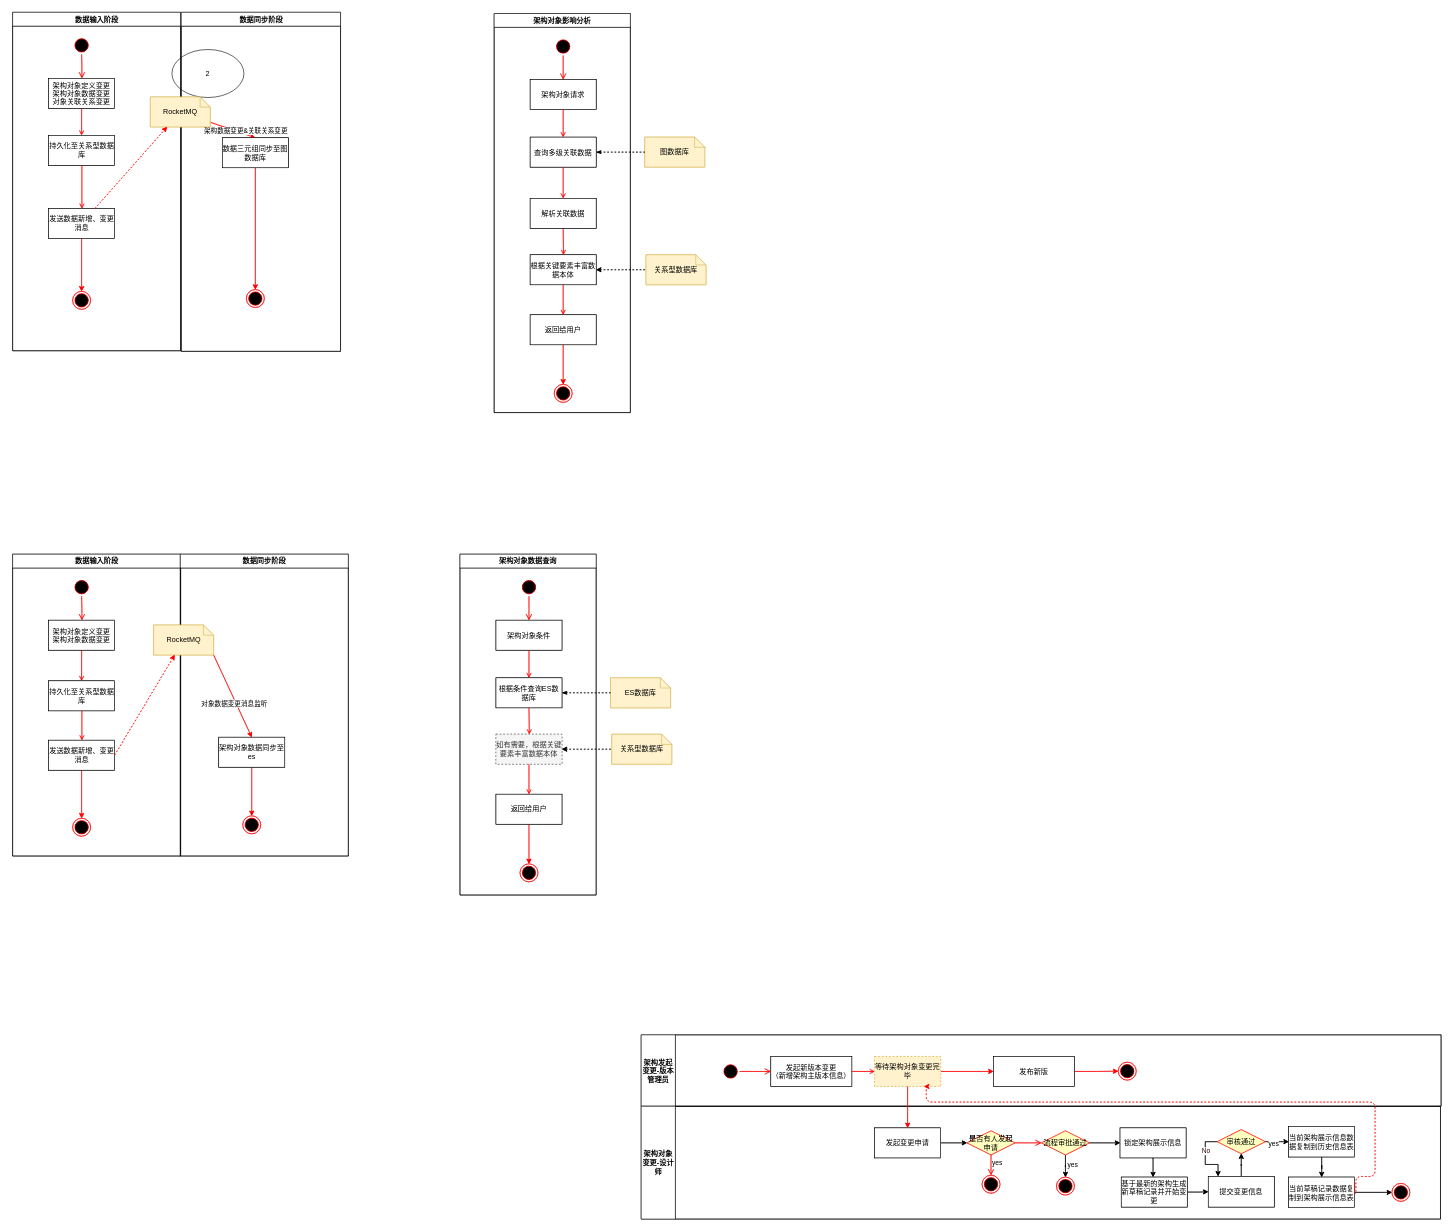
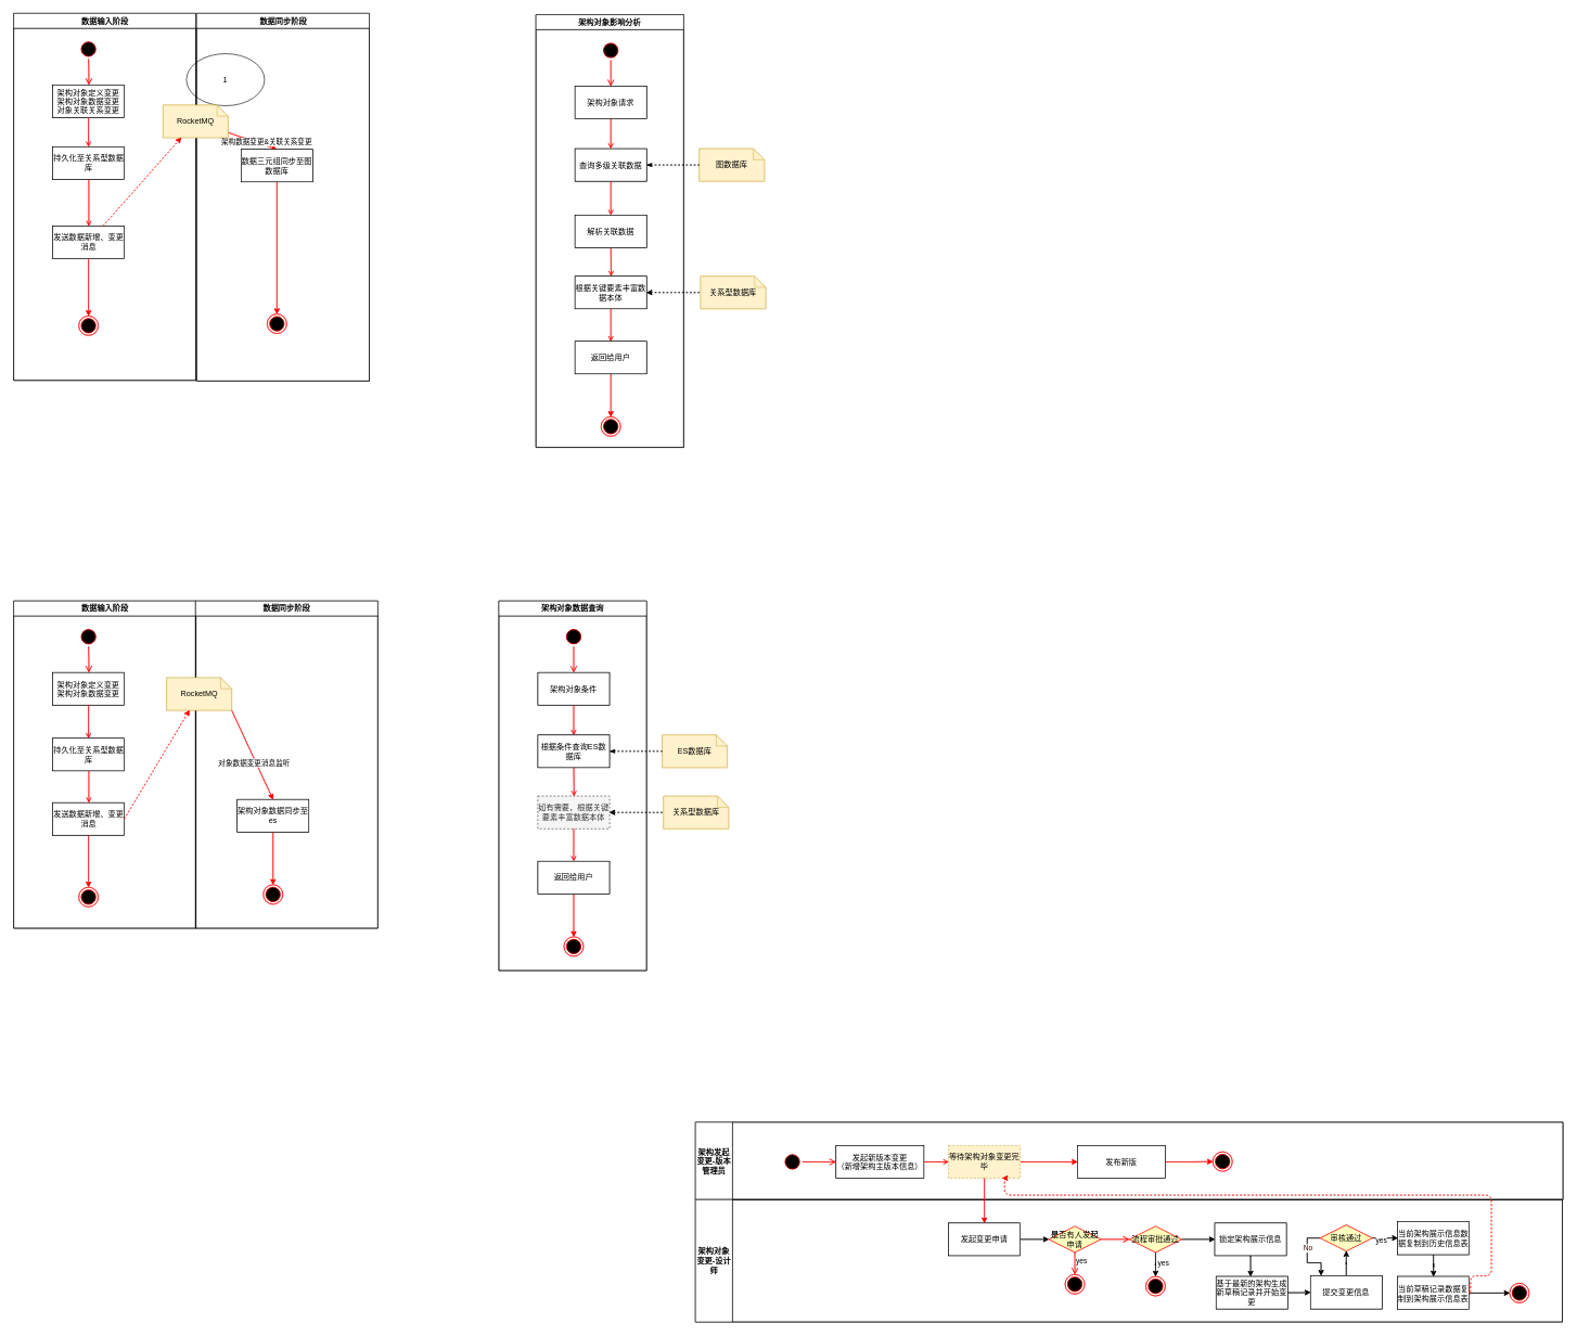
- <mxCell id="2" value="2" style="ellipse;whiteSpace=wrap;html=1;" parent="1" vertex="1"><mxGeometry x="286" y="82" width="120" height="80" as="geometry" /></mxCell>
+ <mxCell id="2" value="1" style="ellipse;whiteSpace=wrap;html=1;" parent="1" vertex="1"><mxGeometry x="286" y="82" width="120" height="80" as="geometry" /></mxCell>
